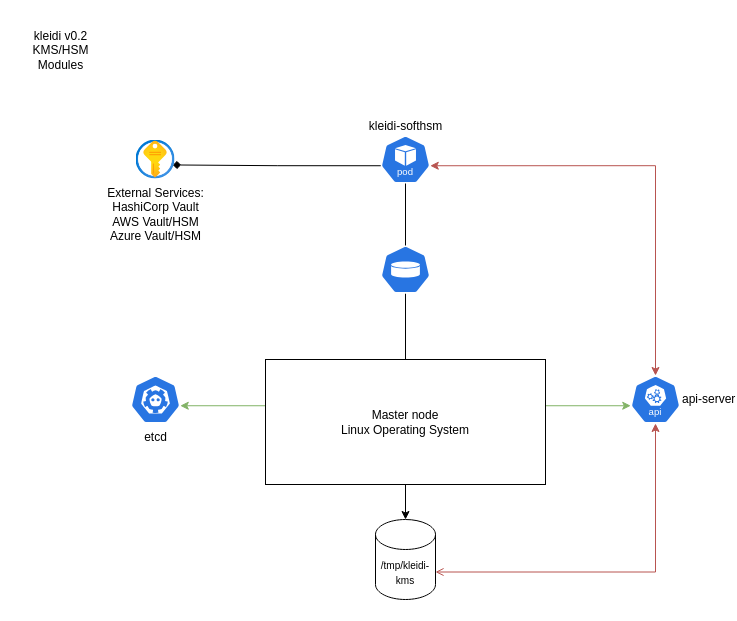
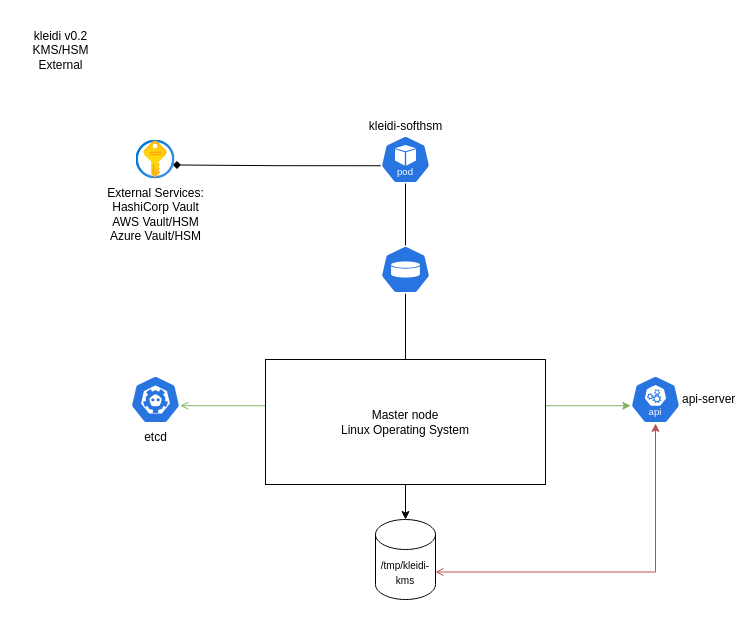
- <mxCell id="11" value="kleidi v0.2&lt;div&gt;KMS/HSM&lt;/div&gt;&lt;div&gt;Modules&lt;/div&gt;" style="text;html=1;align=center;verticalAlign=middle;resizable=0;points=[];autosize=1;strokeColor=none;fillColor=none;" vertex="1" parent="1"><mxGeometry x="20" y="20" width="80" height="60" as="geometry" /></mxCell>
+ <mxCell id="11" value="kleidi v0.2&lt;div&gt;KMS/HSM&lt;/div&gt;&lt;div&gt;External&lt;/div&gt;" style="text;html=1;align=center;verticalAlign=middle;resizable=0;points=[];autosize=1;strokeColor=none;fillColor=none;" vertex="1" parent="1"><mxGeometry x="20" y="20" width="80" height="60" as="geometry" /></mxCell>
- <mxCell id="12" style="edgeStyle=orthogonalEdgeStyle;rounded=0;orthogonalLoop=1;jettySize=auto;html=1;exitX=0.995;exitY=0.63;exitDx=0;exitDy=0;exitPerimeter=0;entryX=0.5;entryY=0;entryDx=0;entryDy=0;entryPerimeter=0;startArrow=classic;startFill=1;fillColor=#f8cecc;strokeColor=#b85450;" edge="1" parent="1" source="3" target="6"><mxGeometry relative="1" as="geometry" /></mxCell>
- <mxCell id="9" style="edgeStyle=orthogonalEdgeStyle;rounded=0;orthogonalLoop=1;jettySize=auto;html=1;exitX=0.005;exitY=0.63;exitDx=0;exitDy=0;exitPerimeter=0;entryX=0.995;entryY=0.63;entryDx=0;entryDy=0;entryPerimeter=0;fillColor=#d5e8d4;strokeColor=#82b366;startArrow=classic;startFill=1;" edge="1" parent="1" source="6" target="7"><mxGeometry relative="1" as="geometry" /></mxCell>
+ <mxCell id="9" style="edgeStyle=orthogonalEdgeStyle;rounded=0;orthogonalLoop=1;jettySize=auto;html=1;exitX=0.005;exitY=0.63;exitDx=0;exitDy=0;exitPerimeter=0;entryX=0.995;entryY=0.63;entryDx=0;entryDy=0;entryPerimeter=0;fillColor=#d5e8d4;strokeColor=#82b366;startArrow=classic;startFill=1;endArrow=open;" edge="1" parent="1" source="6" target="7"><mxGeometry relative="1" as="geometry" /></mxCell>
